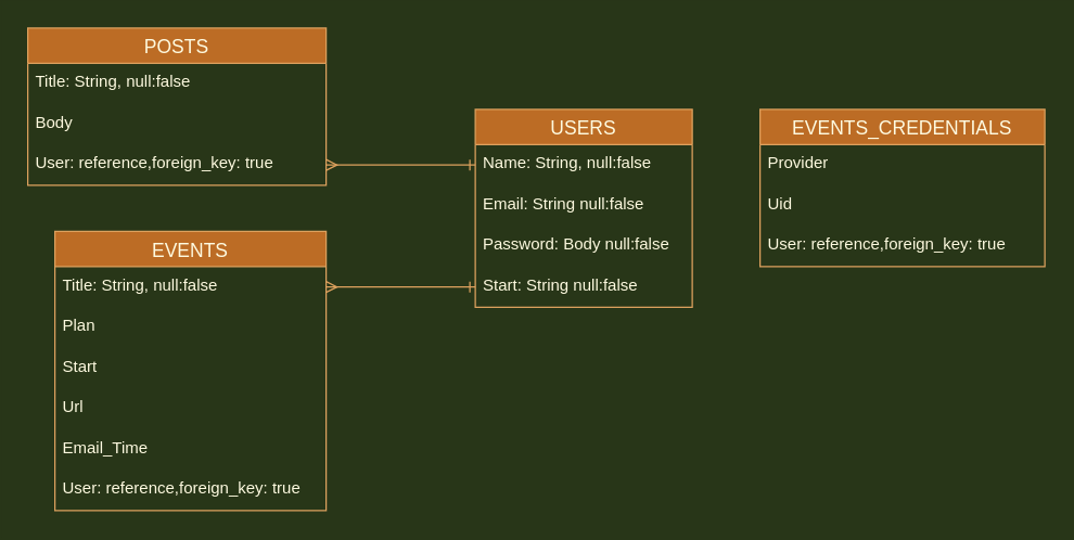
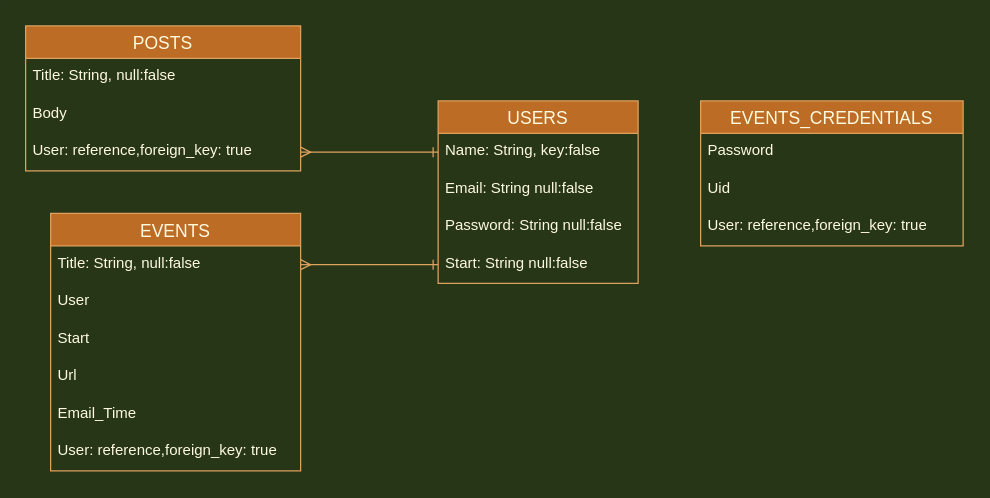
- <mxCell id="3" value="Name: String, null:false" style="text;strokeColor=none;fillColor=none;spacingLeft=4;spacingRight=4;overflow=hidden;rotatable=0;points=[[0,0.5],[1,0.5]];portConstraint=eastwest;fontSize=12;fontColor=#FEFAE0;" parent="2" vertex="1"><mxGeometry y="26" width="160" height="30" as="geometry" /></mxCell>
+ <mxCell id="3" value="Name: String, key:false" style="text;strokeColor=none;fillColor=none;spacingLeft=4;spacingRight=4;overflow=hidden;rotatable=0;points=[[0,0.5],[1,0.5]];portConstraint=eastwest;fontSize=12;fontColor=#FEFAE0;" parent="2" vertex="1"><mxGeometry y="26" width="160" height="30" as="geometry" /></mxCell>
- <mxCell id="8" value="Provider" style="text;strokeColor=none;fillColor=none;spacingLeft=4;spacingRight=4;overflow=hidden;rotatable=0;points=[[0,0.5],[1,0.5]];portConstraint=eastwest;fontSize=12;fontColor=#FEFAE0;" parent="7" vertex="1"><mxGeometry y="26" width="210" height="30" as="geometry" /></mxCell>
+ <mxCell id="8" value="Password" style="text;strokeColor=none;fillColor=none;spacingLeft=4;spacingRight=4;overflow=hidden;rotatable=0;points=[[0,0.5],[1,0.5]];portConstraint=eastwest;fontSize=12;fontColor=#FEFAE0;" parent="7" vertex="1"><mxGeometry y="26" width="210" height="30" as="geometry" /></mxCell>
- <mxCell id="5" value="Password: Body null:false" style="text;strokeColor=none;fillColor=none;spacingLeft=4;spacingRight=4;overflow=hidden;rotatable=0;points=[[0,0.5],[1,0.5]];portConstraint=eastwest;fontSize=12;fontColor=#FEFAE0;" parent="2" vertex="1"><mxGeometry y="86" width="160" height="30" as="geometry" /></mxCell>
+ <mxCell id="5" value="Password: String null:false" style="text;strokeColor=none;fillColor=none;spacingLeft=4;spacingRight=4;overflow=hidden;rotatable=0;points=[[0,0.5],[1,0.5]];portConstraint=eastwest;fontSize=12;fontColor=#FEFAE0;" parent="2" vertex="1"><mxGeometry y="86" width="160" height="30" as="geometry" /></mxCell>
- <mxCell id="13" value="Plan" style="text;strokeColor=none;fillColor=none;spacingLeft=4;spacingRight=4;overflow=hidden;rotatable=0;points=[[0,0.5],[1,0.5]];portConstraint=eastwest;fontSize=12;fontColor=#FEFAE0;" parent="11" vertex="1"><mxGeometry y="56" width="200" height="30" as="geometry" /></mxCell>
+ <mxCell id="13" value="User" style="text;strokeColor=none;fillColor=none;spacingLeft=4;spacingRight=4;overflow=hidden;rotatable=0;points=[[0,0.5],[1,0.5]];portConstraint=eastwest;fontSize=12;fontColor=#FEFAE0;" parent="11" vertex="1"><mxGeometry y="56" width="200" height="30" as="geometry" /></mxCell>
